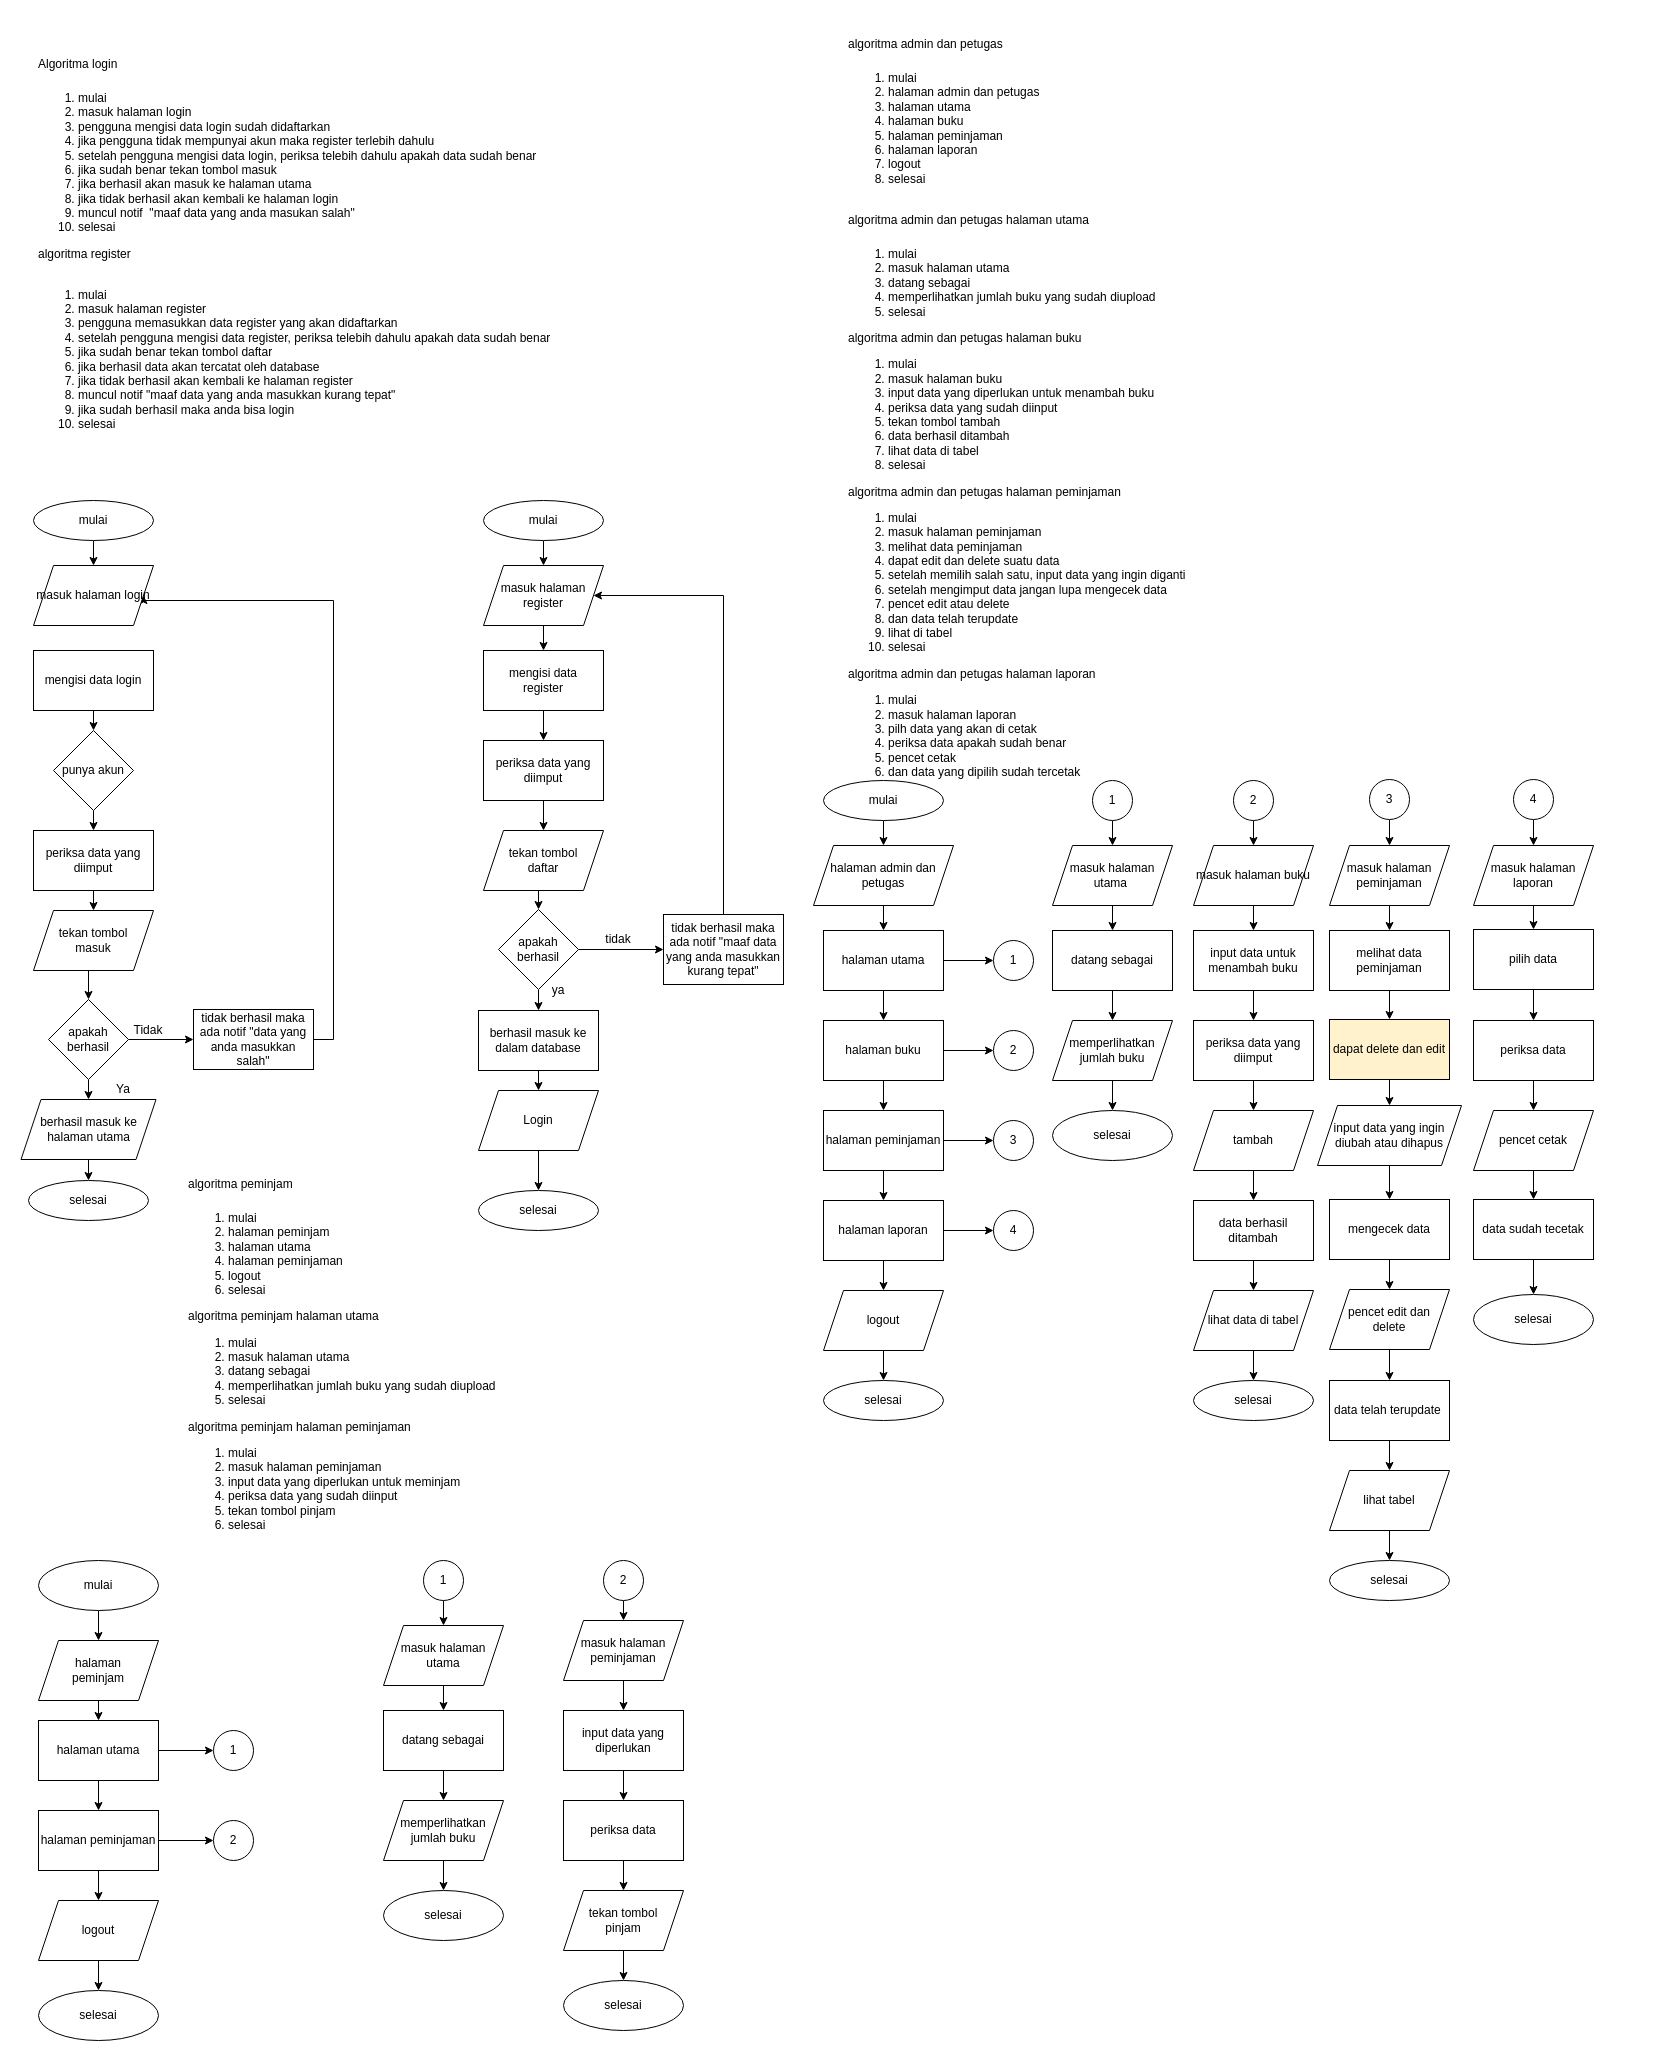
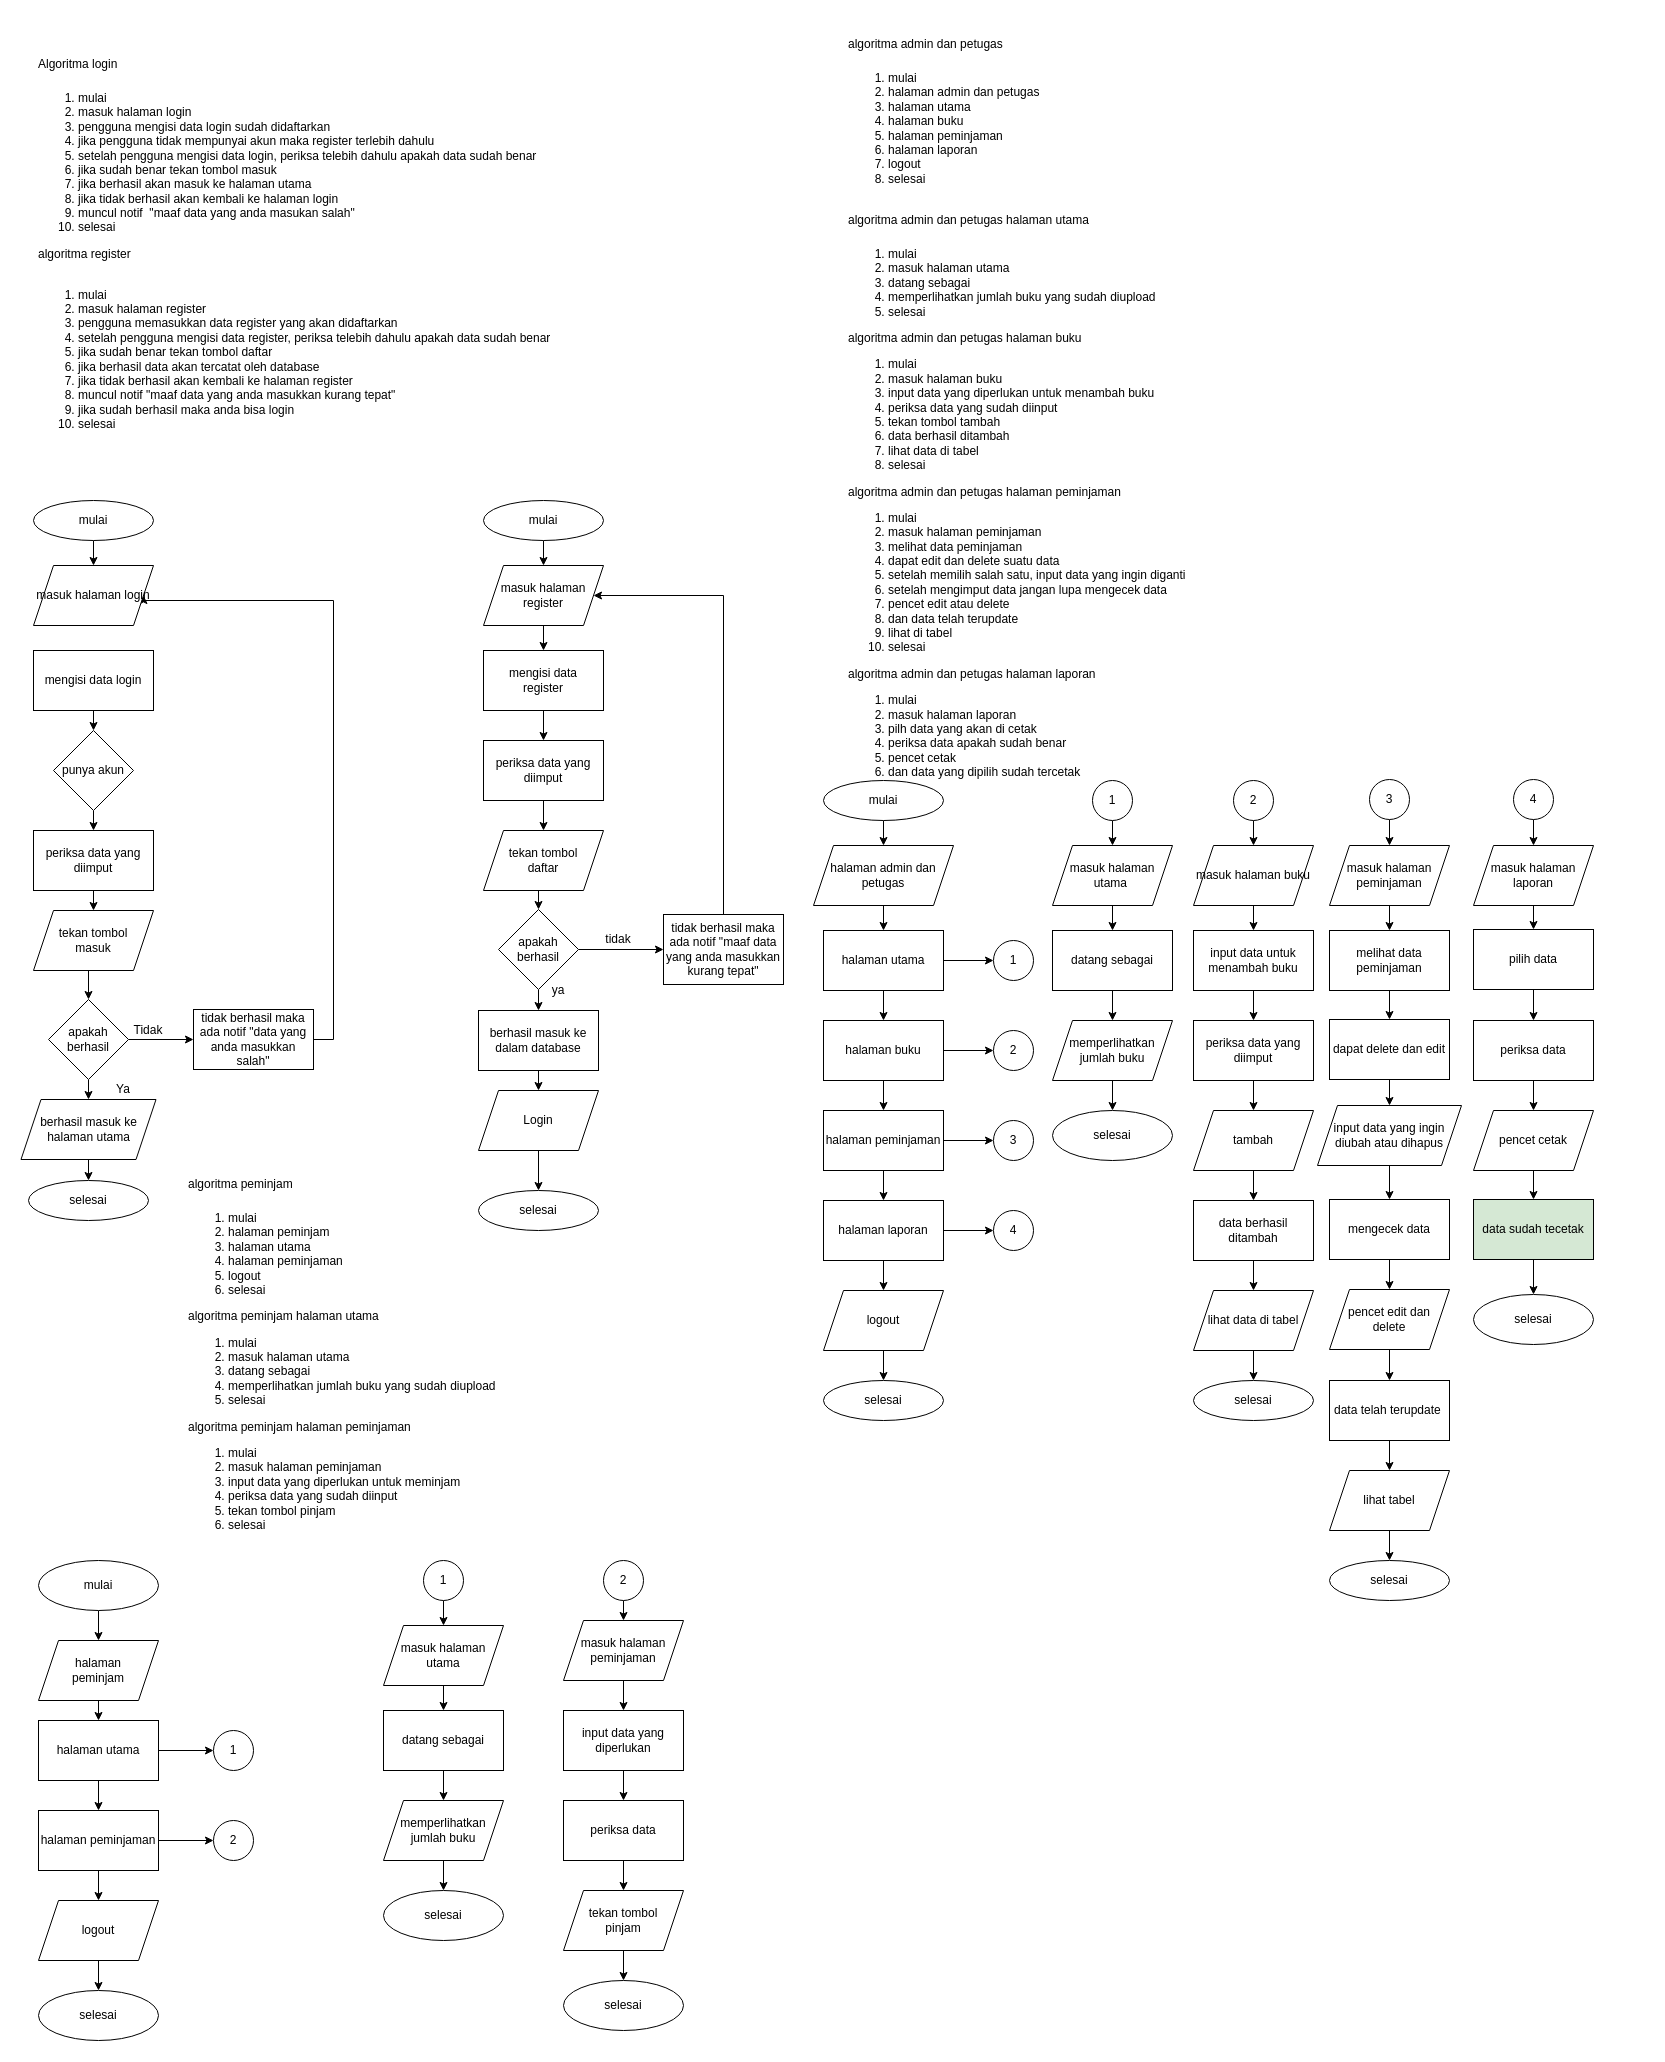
- <mxCell id="96" value="dapat delete dan edit" style="rounded=0;whiteSpace=wrap;html=1;fillColor=#fff2cc;" parent="1" vertex="1"><mxGeometry x="1329" y="1019" width="120" height="60" as="geometry" /></mxCell>
+ <mxCell id="96" value="dapat delete dan edit" style="rounded=0;whiteSpace=wrap;html=1;" parent="1" vertex="1"><mxGeometry x="1329" y="1019" width="120" height="60" as="geometry" /></mxCell>
- <mxCell id="116" value="data sudah tecetak" style="rounded=0;whiteSpace=wrap;html=1;" parent="1" vertex="1"><mxGeometry x="1473" y="1199" width="120" height="60" as="geometry" /></mxCell>
+ <mxCell id="116" value="data sudah tecetak" style="rounded=0;whiteSpace=wrap;html=1;fillColor=#d5e8d4;" parent="1" vertex="1"><mxGeometry x="1473" y="1199" width="120" height="60" as="geometry" /></mxCell>
